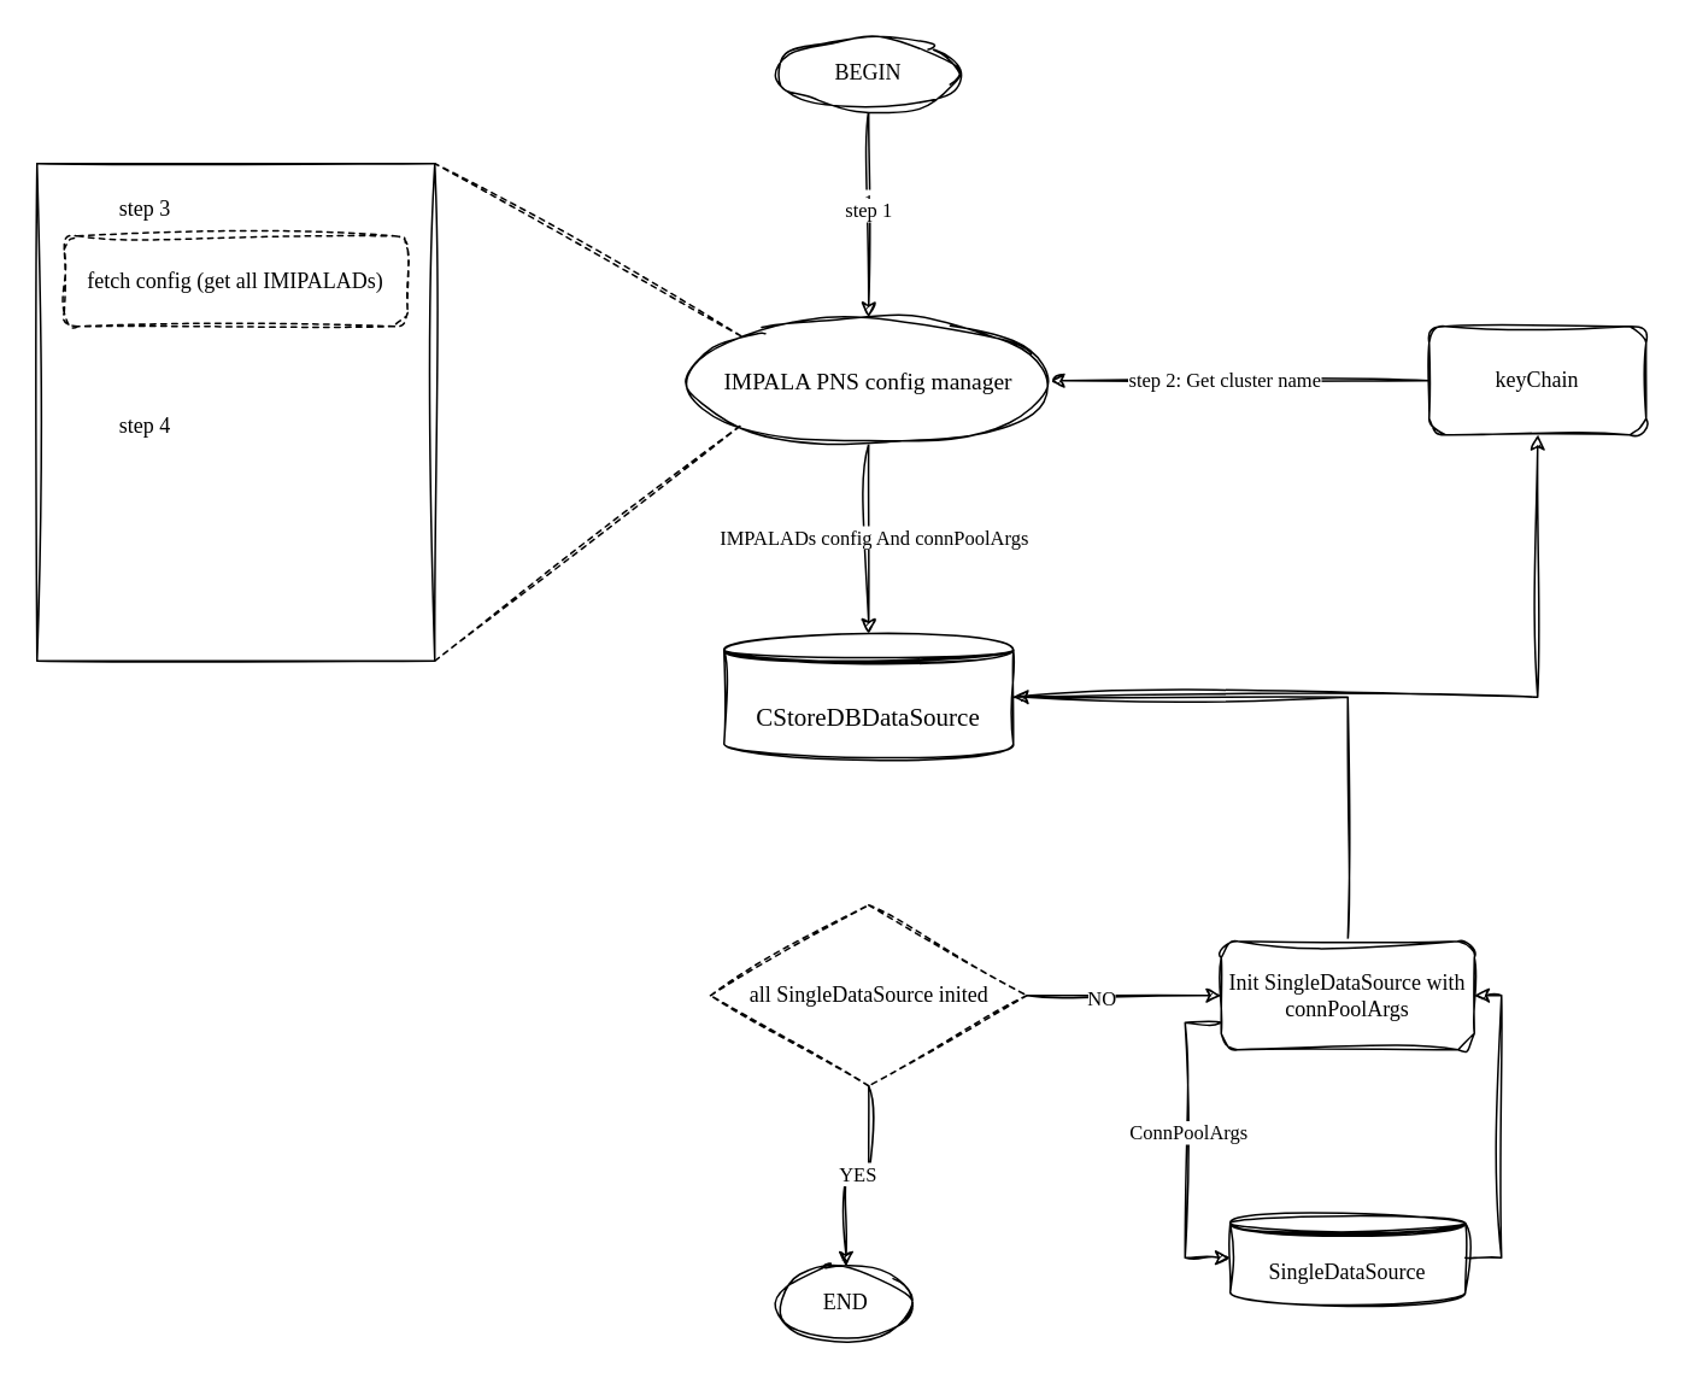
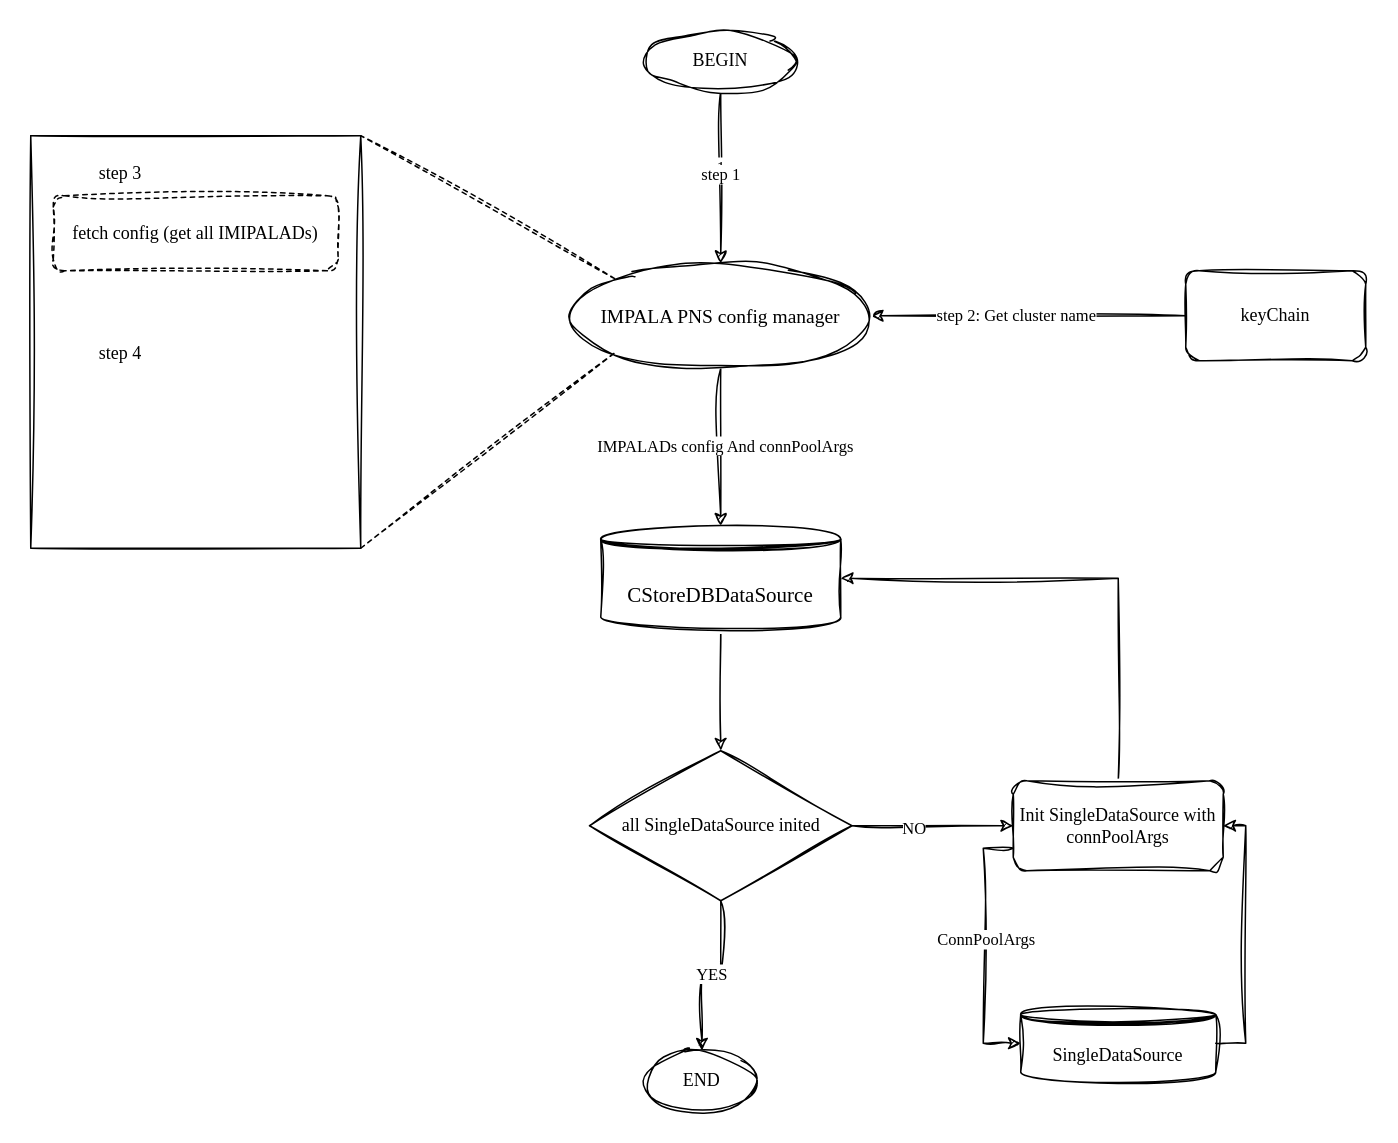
- <mxCell id="18" value="" style="edgeStyle=orthogonalEdgeStyle;rounded=0;sketch=1;hachureGap=4;jiggle=2;curveFitting=1;orthogonalLoop=1;jettySize=auto;html=1;fontFamily=Comic Sans MS;" edge="1" parent="1" source="19" target="4"><mxGeometry relative="1" as="geometry" /></mxCell>
+ <mxCell id="18" value="" style="edgeStyle=orthogonalEdgeStyle;rounded=0;sketch=1;hachureGap=4;jiggle=2;curveFitting=1;orthogonalLoop=1;jettySize=auto;html=1;fontFamily=Comic Sans MS;" edge="1" parent="1" source="19" target="24"><mxGeometry relative="1" as="geometry" /></mxCell>
- <mxCell id="24" value="all SingleDataSource inited" style="rhombus;whiteSpace=wrap;html=1;fontFamily=Comic Sans MS;sketch=1;hachureGap=4;jiggle=2;curveFitting=1;dashed=1;" vertex="1" parent="1"><mxGeometry x="392.5" y="500" width="175" height="100" as="geometry" /></mxCell>
+ <mxCell id="24" value="all SingleDataSource inited" style="rhombus;whiteSpace=wrap;html=1;fontFamily=Comic Sans MS;sketch=1;hachureGap=4;jiggle=2;curveFitting=1;" vertex="1" parent="1"><mxGeometry x="392.5" y="500" width="175" height="100" as="geometry" /></mxCell>
